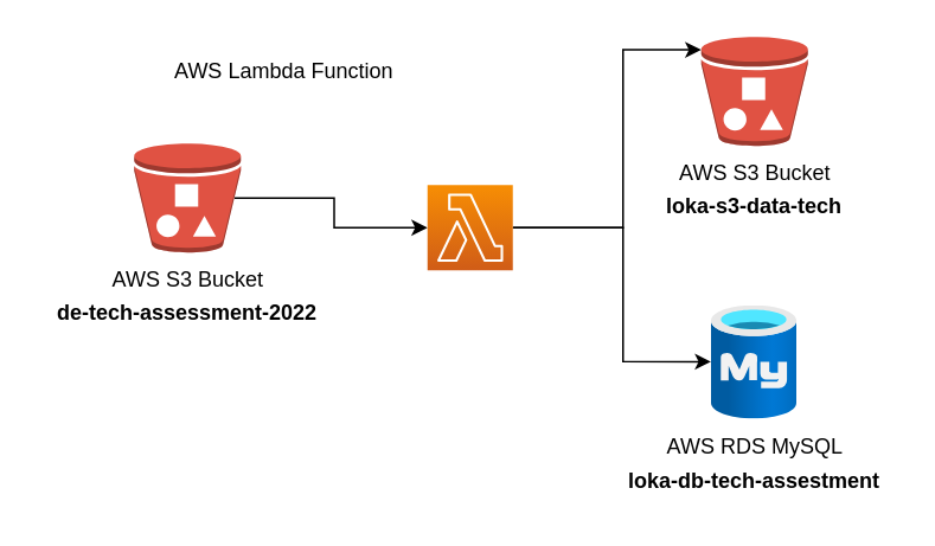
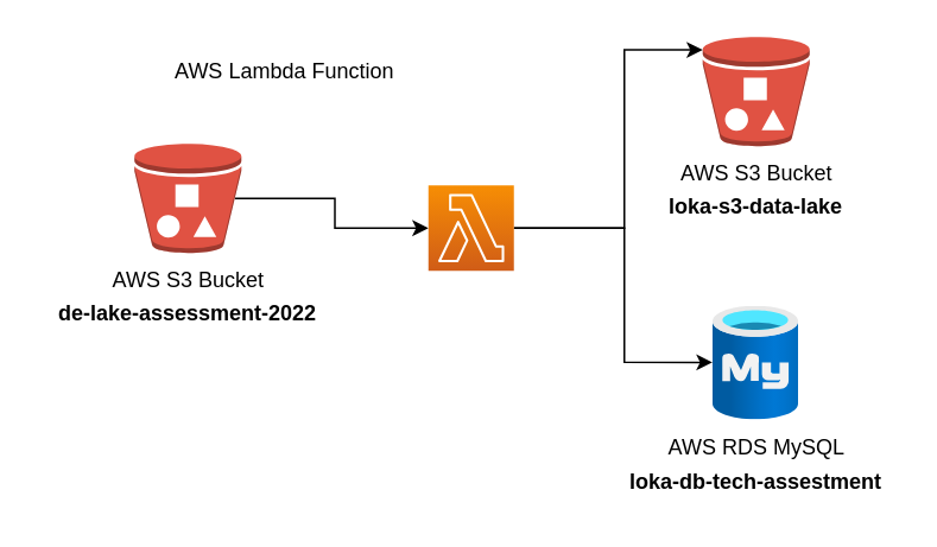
- <mxCell id="7" value="loka-s3-data-tech" style="text;align=center;verticalAlign=middle;resizable=0;points=[];autosize=1;strokeColor=none;fillColor=none;fontStyle=1" parent="1" vertex="1"><mxGeometry x="364" y="100" width="120" height="30" as="geometry" /></mxCell>
+ <mxCell id="7" value="loka-s3-data-lake" style="text;align=center;verticalAlign=middle;resizable=0;points=[];autosize=1;strokeColor=none;fillColor=none;fontStyle=1" parent="1" vertex="1"><mxGeometry x="364" y="100" width="120" height="30" as="geometry" /></mxCell>
- <mxCell id="4" value="de-tech-assessment-2022" style="text;align=center;verticalAlign=middle;resizable=0;points=[];autosize=1;strokeColor=none;fillColor=none;fontStyle=1" parent="1" vertex="1"><mxGeometry x="20" y="160" width="170" height="30" as="geometry" /></mxCell>
+ <mxCell id="4" value="de-lake-assessment-2022" style="text;align=center;verticalAlign=middle;resizable=0;points=[];autosize=1;strokeColor=none;fillColor=none;fontStyle=1" parent="1" vertex="1"><mxGeometry x="20" y="160" width="170" height="30" as="geometry" /></mxCell>
